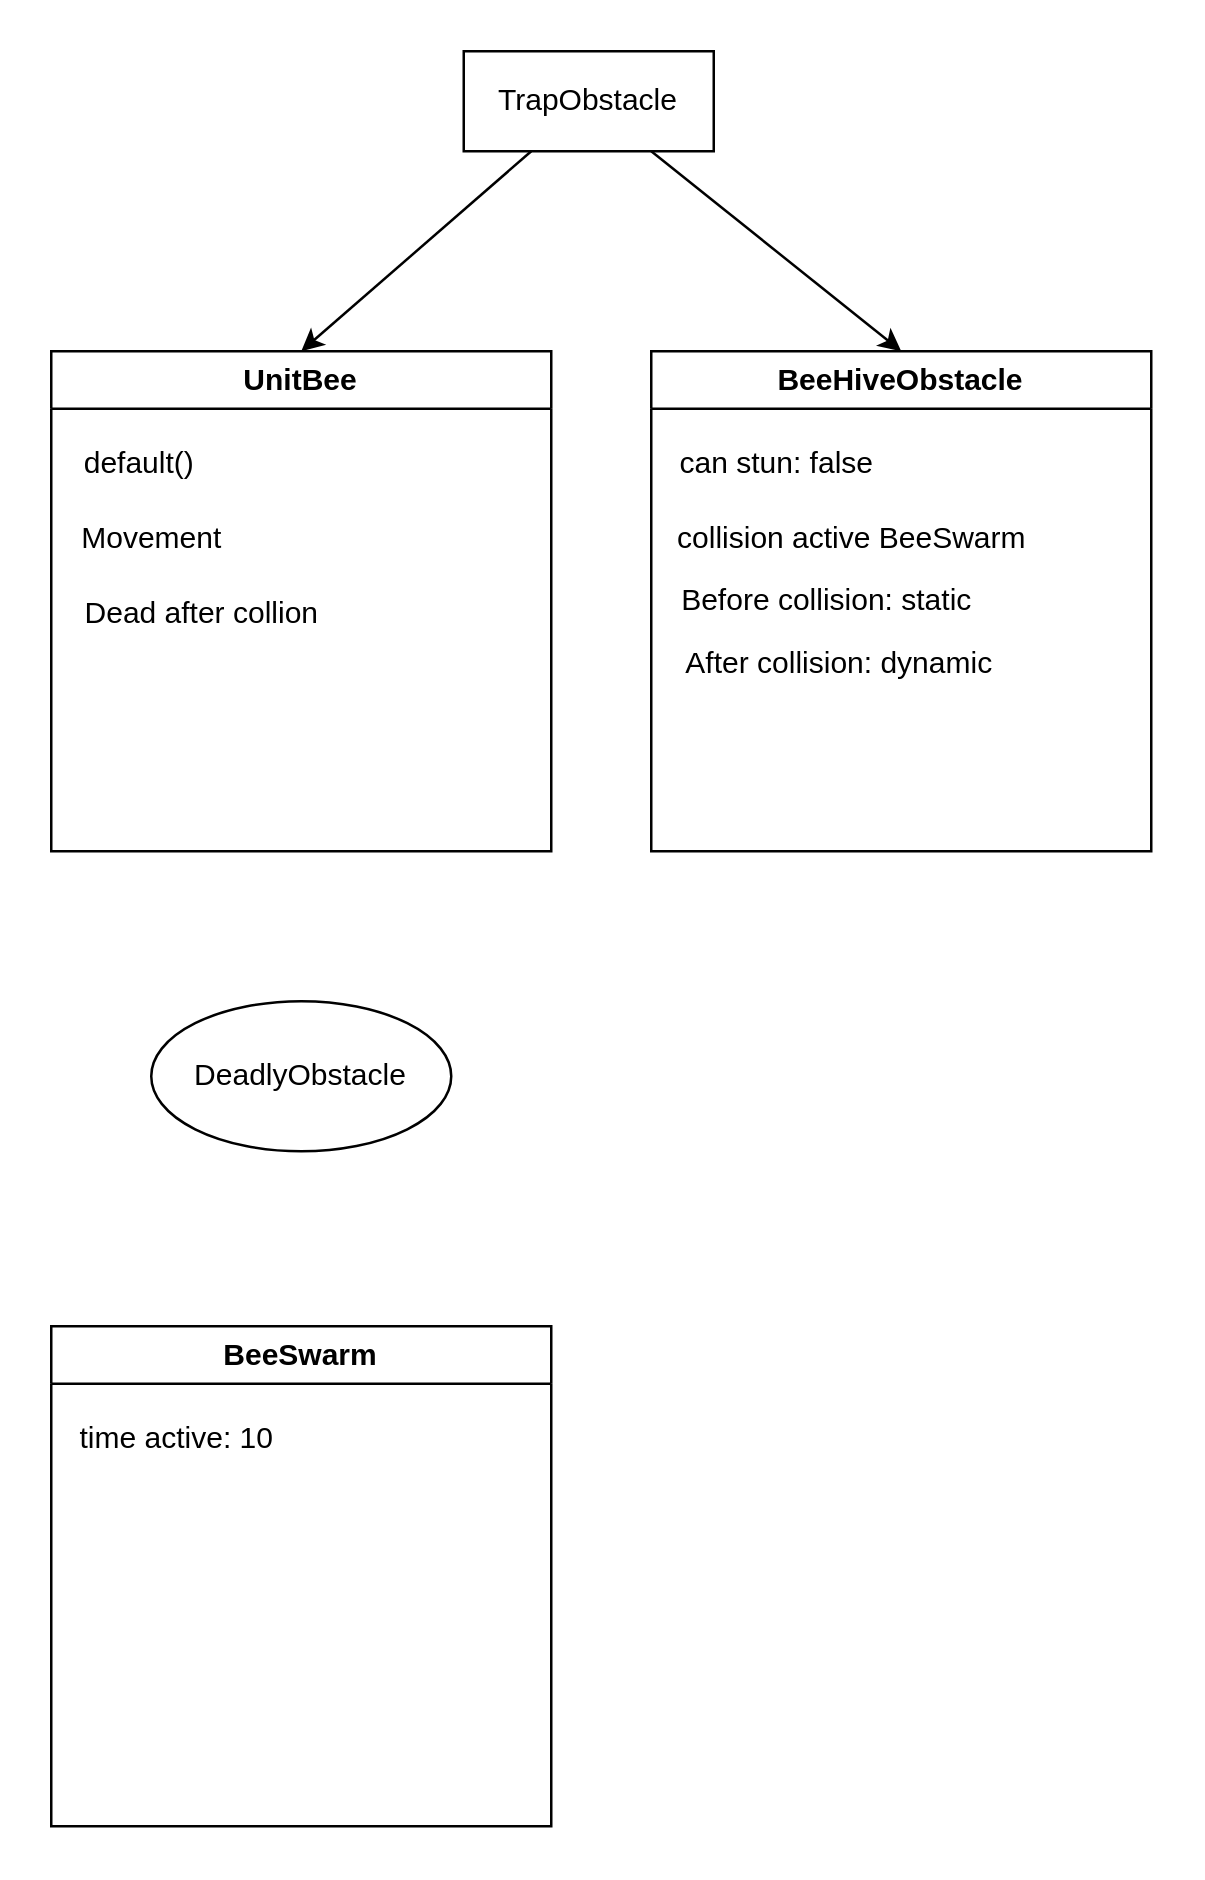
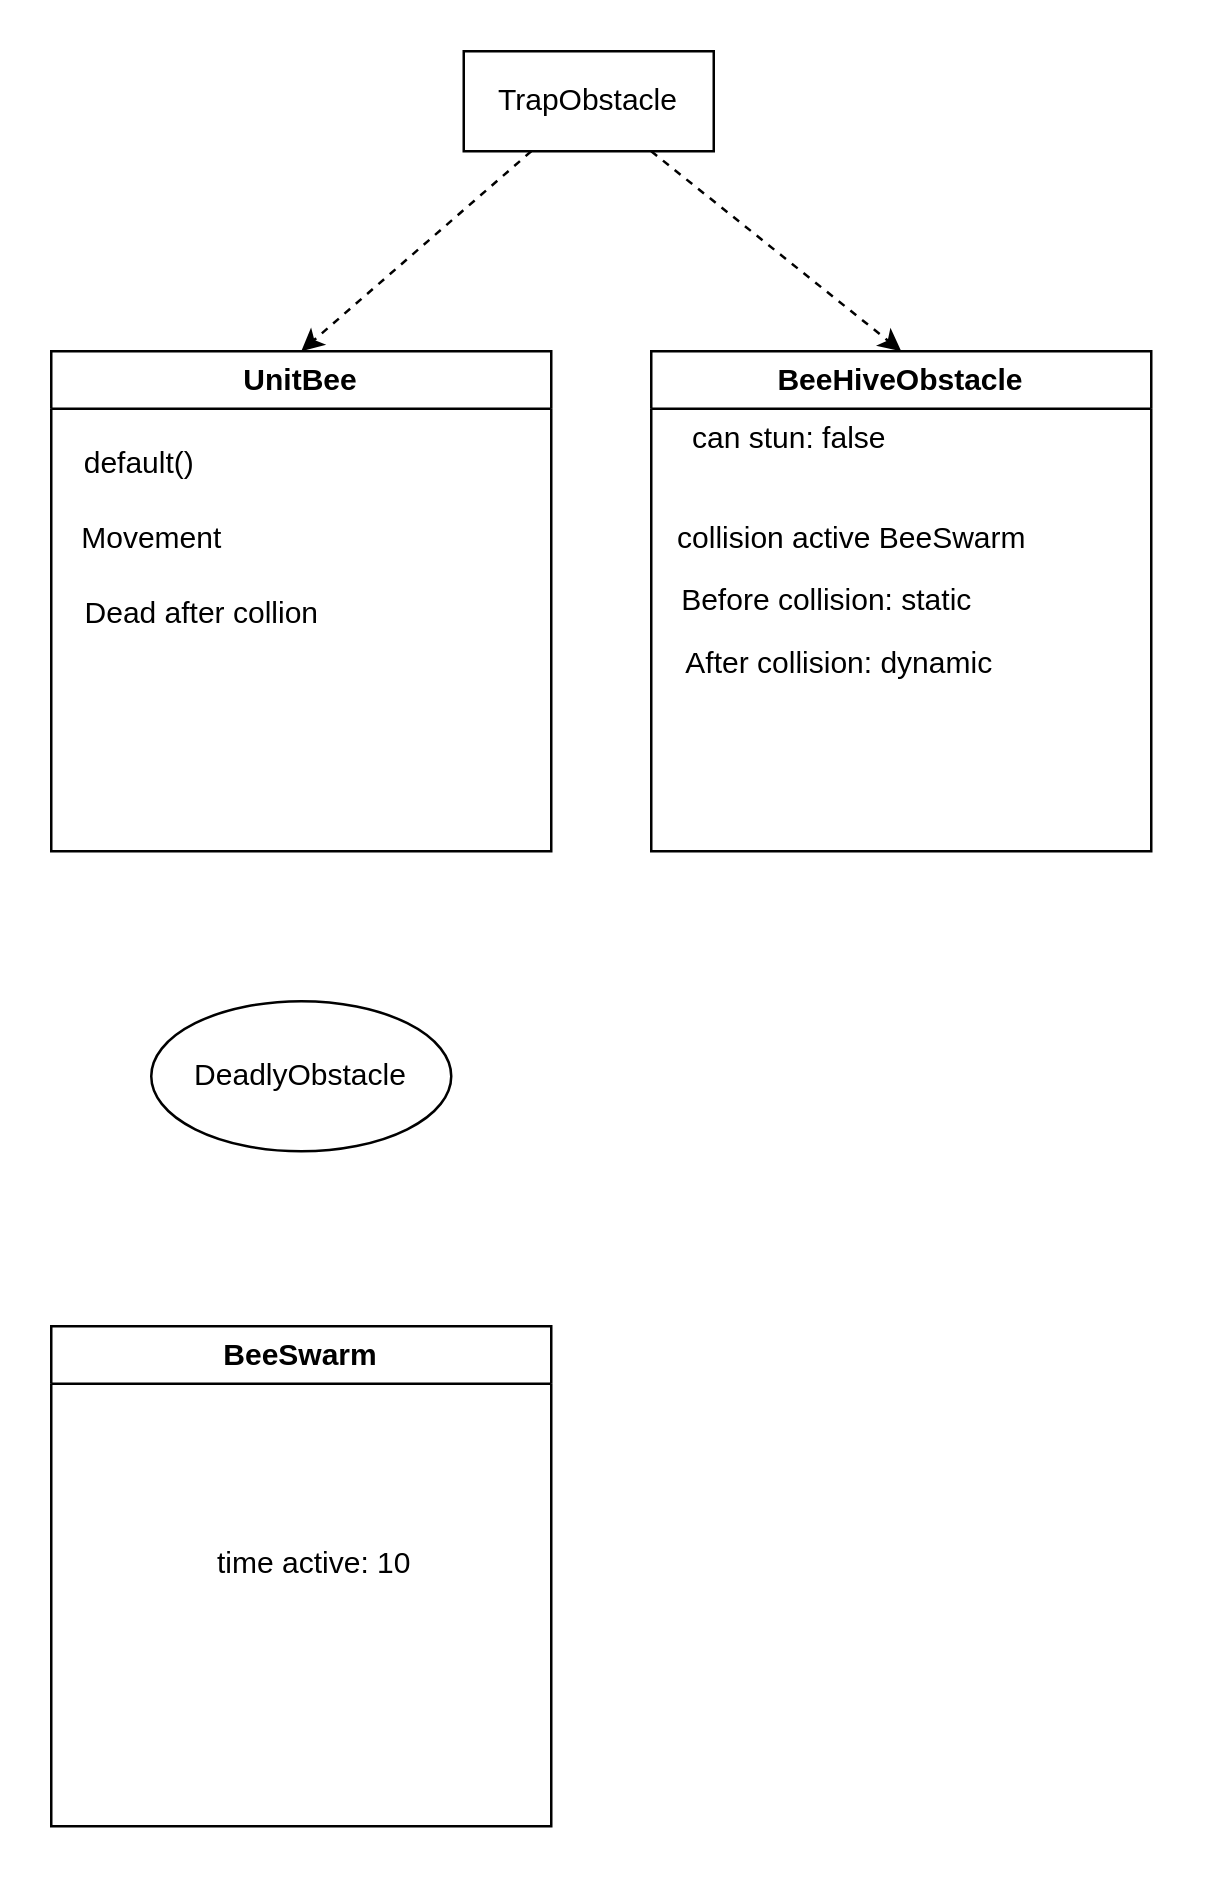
- <mxCell id="2" style="edgeStyle=none;html=1;entryX=0.5;entryY=0;entryDx=0;entryDy=0;" edge="1" parent="1" source="4" target="10"><mxGeometry relative="1" as="geometry" /></mxCell>
+ <mxCell id="2" style="edgeStyle=none;html=1;entryX=0.5;entryY=0;entryDx=0;entryDy=0;dashed=1;" edge="1" parent="1" source="4" target="10"><mxGeometry relative="1" as="geometry" /></mxCell>
- <mxCell id="3" style="edgeStyle=none;html=1;entryX=0.5;entryY=0;entryDx=0;entryDy=0;" edge="1" parent="1" source="4" target="6"><mxGeometry relative="1" as="geometry" /></mxCell>
+ <mxCell id="3" style="edgeStyle=none;html=1;entryX=0.5;entryY=0;entryDx=0;entryDy=0;dashed=1;" edge="1" parent="1" source="4" target="6"><mxGeometry relative="1" as="geometry" /></mxCell>
- <mxCell id="11" value="can stun: false" style="text;html=1;align=center;verticalAlign=middle;resizable=0;points=[];autosize=1;strokeColor=none;fillColor=none;" vertex="1" parent="10"><mxGeometry y="30" width="100" height="30" as="geometry" /></mxCell>
+ <mxCell id="11" value="can stun: false" style="text;html=1;align=center;verticalAlign=middle;resizable=0;points=[];autosize=1;strokeColor=none;fillColor=none;" vertex="1" parent="10"><mxGeometry x="5" y="20" width="100" height="30" as="geometry" /></mxCell>
- <mxCell id="16" value="time active: 10" style="text;html=1;align=center;verticalAlign=middle;resizable=0;points=[];autosize=1;strokeColor=none;fillColor=none;" vertex="1" parent="15"><mxGeometry y="30" width="100" height="30" as="geometry" /></mxCell>
+ <mxCell id="16" value="time active: 10" style="text;html=1;align=center;verticalAlign=middle;resizable=0;points=[];autosize=1;strokeColor=none;fillColor=none;" vertex="1" parent="15"><mxGeometry x="55" y="80" width="100" height="30" as="geometry" /></mxCell>
